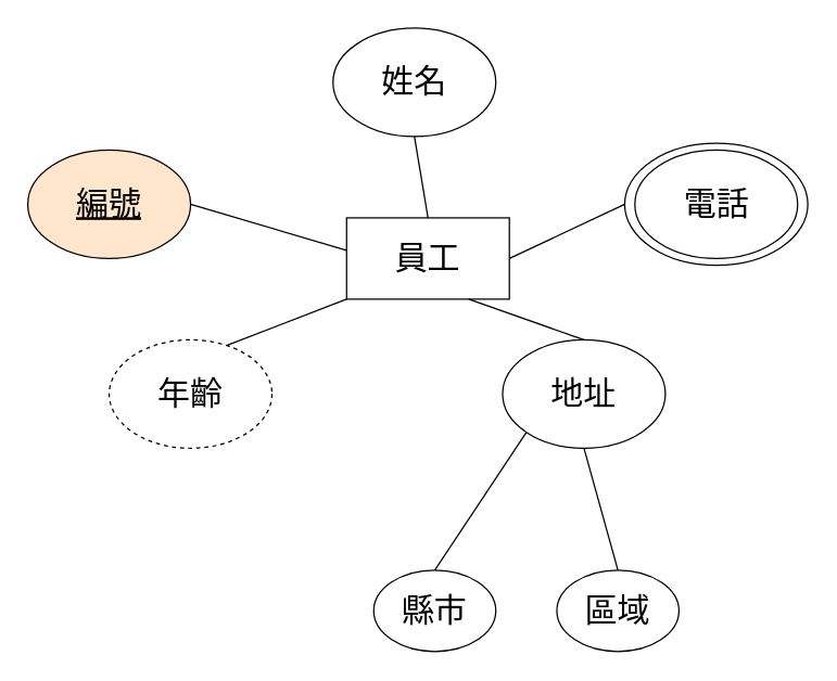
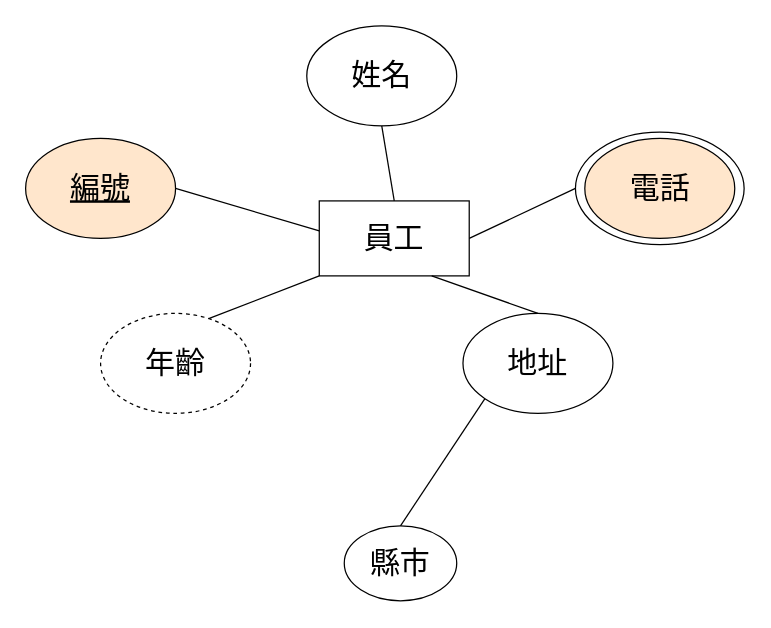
- <mxCell id="6" value="&lt;font style=&quot;font-size: 24px;&quot;&gt;電話&lt;/font&gt;" style="ellipse;whiteSpace=wrap;html=1;" parent="1" vertex="1"><mxGeometry x="467.5" y="110" width="120" height="80" as="geometry" /></mxCell>
+ <mxCell id="6" value="&lt;font style=&quot;font-size: 24px;&quot;&gt;電話&lt;/font&gt;" style="ellipse;whiteSpace=wrap;html=1;fillColor=#ffe6cc;" parent="1" vertex="1"><mxGeometry x="467.5" y="110" width="120" height="80" as="geometry" /></mxCell>
- <mxCell id="12" value="" style="endArrow=none;html=1;rounded=0;entryX=0.5;entryY=1;entryDx=0;entryDy=0;exitX=0.5;exitY=0;exitDx=0;exitDy=0;" parent="1" source="9" target="8" edge="1"><mxGeometry width="50" height="50" relative="1" as="geometry"><mxPoint x="280" y="340" as="sourcePoint" /><mxPoint x="330" y="290" as="targetPoint" /></mxGeometry></mxCell>
- <mxCell id="9" value="&lt;font style=&quot;font-size: 24px;&quot;&gt;區域&lt;/font&gt;" style="ellipse;whiteSpace=wrap;html=1;" parent="1" vertex="1"><mxGeometry x="410" y="420" width="90" height="60" as="geometry" /></mxCell>
